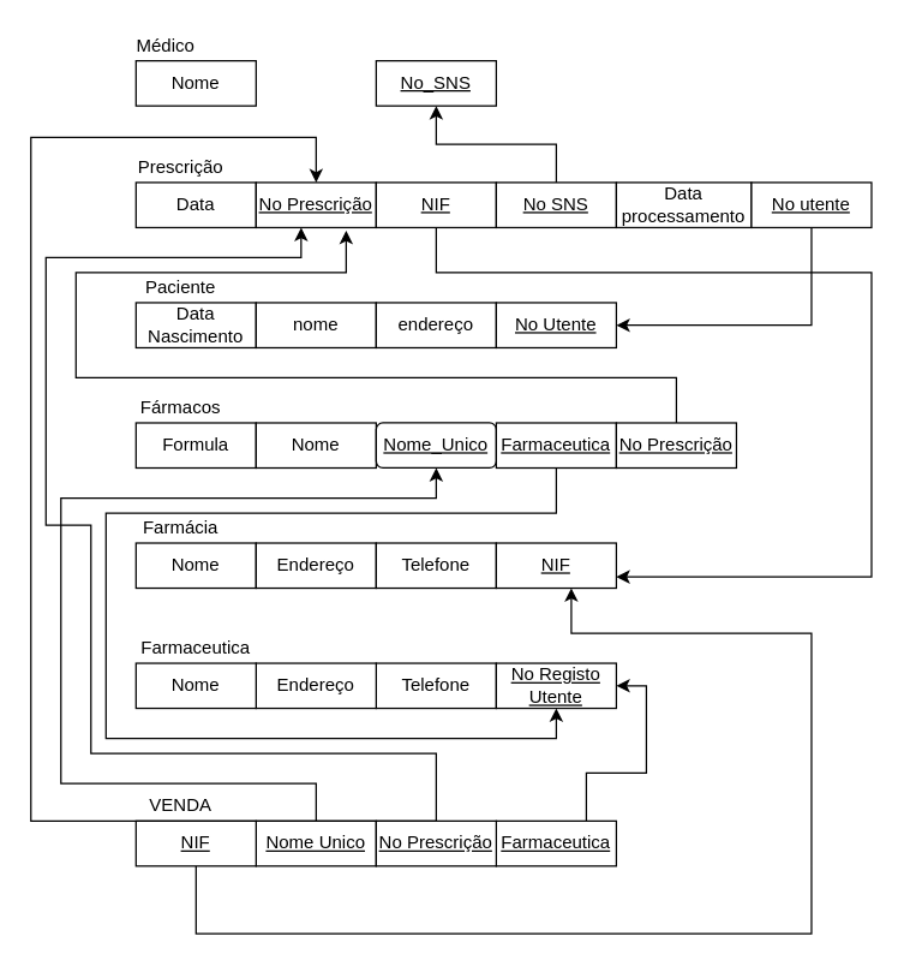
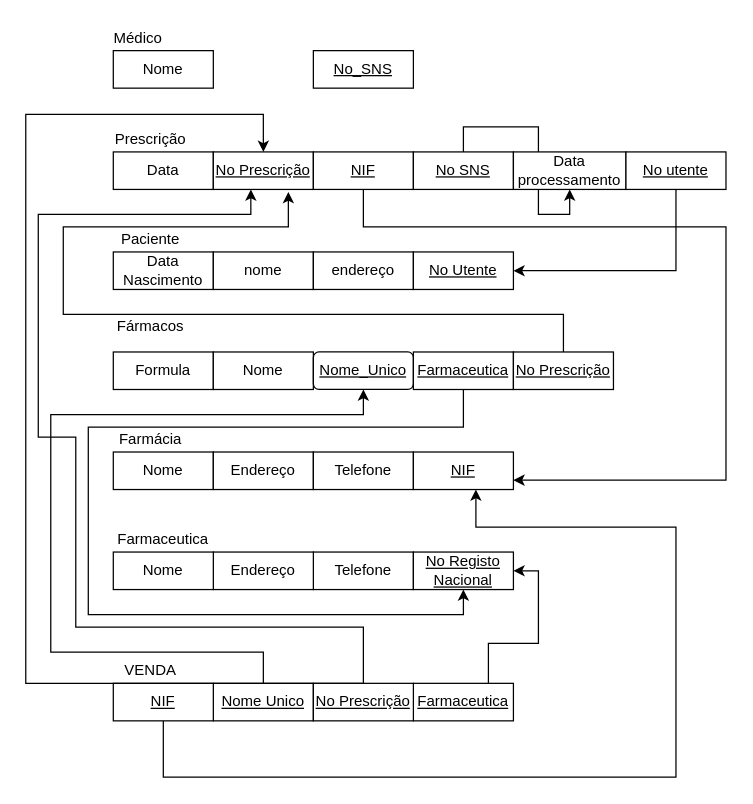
- <mxCell id="21" style="edgeStyle=orthogonalEdgeStyle;rounded=0;orthogonalLoop=1;jettySize=auto;html=1;exitX=0.5;exitY=0;exitDx=0;exitDy=0;" edge="1" parent="1" source="22" target="7"><mxGeometry relative="1" as="geometry" /></mxCell>
+ <mxCell id="21" style="edgeStyle=orthogonalEdgeStyle;rounded=0;orthogonalLoop=1;jettySize=auto;html=1;exitX=0.5;exitY=0;exitDx=0;exitDy=0;" edge="1" parent="1" source="22" target="43"><mxGeometry relative="1" as="geometry" /></mxCell>
- <mxCell id="32" value="Fármacos" style="text;html=1;strokeColor=none;fillColor=none;align=center;verticalAlign=middle;whiteSpace=wrap;rounded=0;" vertex="1" parent="1"><mxGeometry x="100" y="261" width="40" height="20" as="geometry" /></mxCell>
+ <mxCell id="32" value="Fármacos" style="text;html=1;strokeColor=none;fillColor=none;align=center;verticalAlign=middle;whiteSpace=wrap;rounded=0;" vertex="1" parent="1"><mxGeometry x="100" y="251" width="40" height="20" as="geometry" /></mxCell>
- <mxCell id="26" value="No Registo Utente" style="rounded=0;whiteSpace=wrap;html=1;fontStyle=4" parent="1" vertex="1"><mxGeometry x="330" y="441" width="80" height="30" as="geometry" /></mxCell>
+ <mxCell id="26" value="No Registo Nacional" style="rounded=0;whiteSpace=wrap;html=1;fontStyle=4" parent="1" vertex="1"><mxGeometry x="330" y="441" width="80" height="30" as="geometry" /></mxCell>
